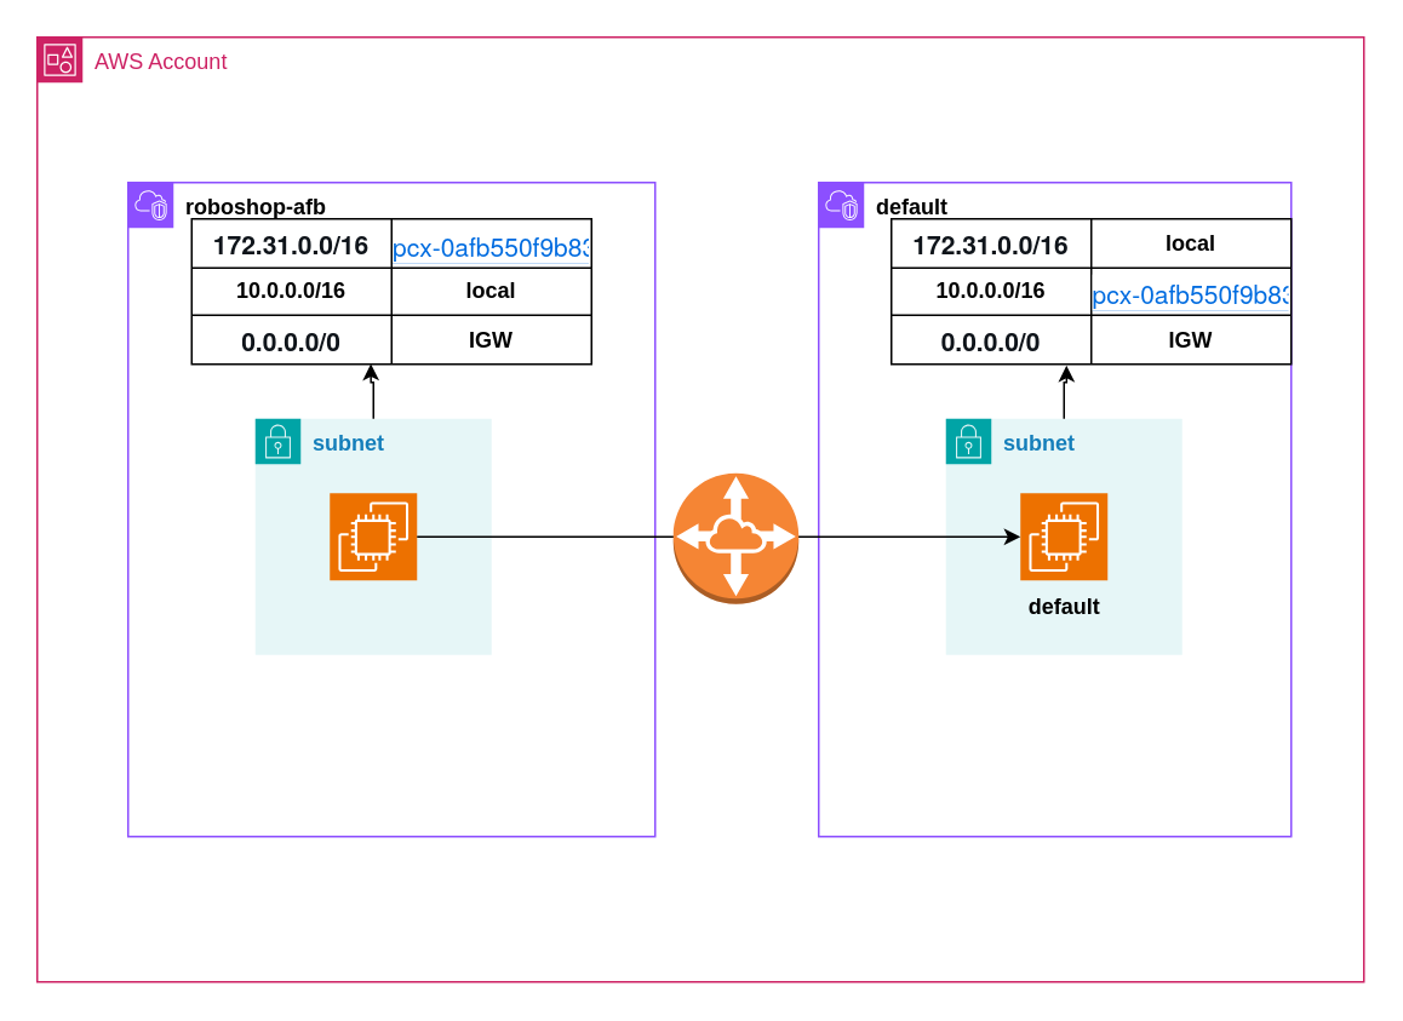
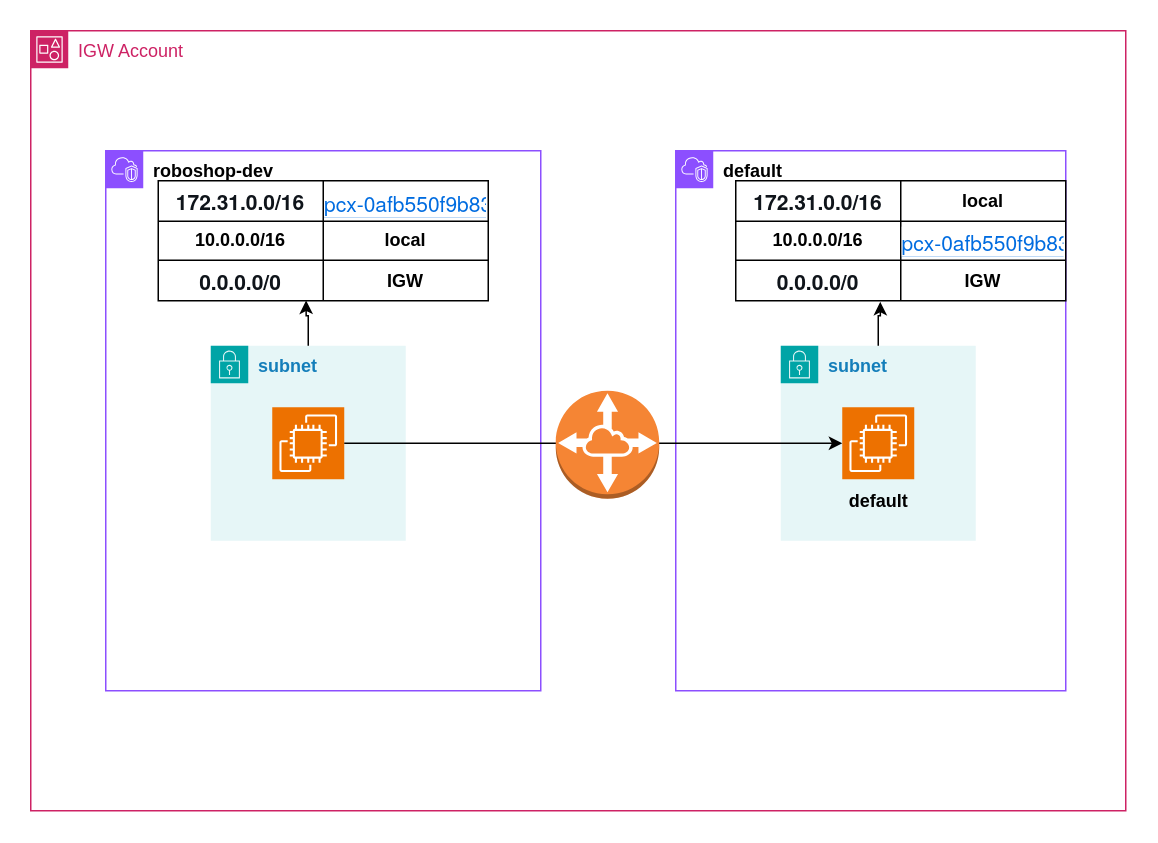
- <mxCell id="2" value="AWS Account" style="points=[[0,0],[0.25,0],[0.5,0],[0.75,0],[1,0],[1,0.25],[1,0.5],[1,0.75],[1,1],[0.75,1],[0.5,1],[0.25,1],[0,1],[0,0.75],[0,0.5],[0,0.25]];outlineConnect=0;gradientColor=none;html=1;whiteSpace=wrap;fontSize=12;fontStyle=0;container=1;pointerEvents=0;collapsible=0;recursiveResize=0;shape=mxgraph.aws4.group;grIcon=mxgraph.aws4.group_account;strokeColor=#CD2264;fillColor=none;verticalAlign=top;align=left;spacingLeft=30;fontColor=#CD2264;dashed=0;" vertex="1" parent="1"><mxGeometry x="20" y="20" width="730" height="520" as="geometry" /></mxCell>
+ <mxCell id="2" value="IGW Account" style="points=[[0,0],[0.25,0],[0.5,0],[0.75,0],[1,0],[1,0.25],[1,0.5],[1,0.75],[1,1],[0.75,1],[0.5,1],[0.25,1],[0,1],[0,0.75],[0,0.5],[0,0.25]];outlineConnect=0;gradientColor=none;html=1;whiteSpace=wrap;fontSize=12;fontStyle=0;container=1;pointerEvents=0;collapsible=0;recursiveResize=0;shape=mxgraph.aws4.group;grIcon=mxgraph.aws4.group_account;strokeColor=#CD2264;fillColor=none;verticalAlign=top;align=left;spacingLeft=30;fontColor=#CD2264;dashed=0;" vertex="1" parent="1"><mxGeometry x="20" y="20" width="730" height="520" as="geometry" /></mxCell>
- <mxCell id="3" value="&lt;font style=&quot;color: rgb(0, 0, 0);&quot;&gt;&lt;b&gt;roboshop-afb&lt;/b&gt;&lt;/font&gt;" style="points=[[0,0],[0.25,0],[0.5,0],[0.75,0],[1,0],[1,0.25],[1,0.5],[1,0.75],[1,1],[0.75,1],[0.5,1],[0.25,1],[0,1],[0,0.75],[0,0.5],[0,0.25]];outlineConnect=0;gradientColor=none;html=1;whiteSpace=wrap;fontSize=12;fontStyle=0;container=1;pointerEvents=0;collapsible=0;recursiveResize=0;shape=mxgraph.aws4.group;grIcon=mxgraph.aws4.group_vpc2;strokeColor=#8C4FFF;fillColor=none;verticalAlign=top;align=left;spacingLeft=30;fontColor=#AAB7B8;dashed=0;" vertex="1" parent="2"><mxGeometry x="50" y="80" width="290" height="360" as="geometry" /></mxCell>
+ <mxCell id="3" value="&lt;font style=&quot;color: rgb(0, 0, 0);&quot;&gt;&lt;b&gt;roboshop-dev&lt;/b&gt;&lt;/font&gt;" style="points=[[0,0],[0.25,0],[0.5,0],[0.75,0],[1,0],[1,0.25],[1,0.5],[1,0.75],[1,1],[0.75,1],[0.5,1],[0.25,1],[0,1],[0,0.75],[0,0.5],[0,0.25]];outlineConnect=0;gradientColor=none;html=1;whiteSpace=wrap;fontSize=12;fontStyle=0;container=1;pointerEvents=0;collapsible=0;recursiveResize=0;shape=mxgraph.aws4.group;grIcon=mxgraph.aws4.group_vpc2;strokeColor=#8C4FFF;fillColor=none;verticalAlign=top;align=left;spacingLeft=30;fontColor=#AAB7B8;dashed=0;" vertex="1" parent="2"><mxGeometry x="50" y="80" width="290" height="360" as="geometry" /></mxCell>
